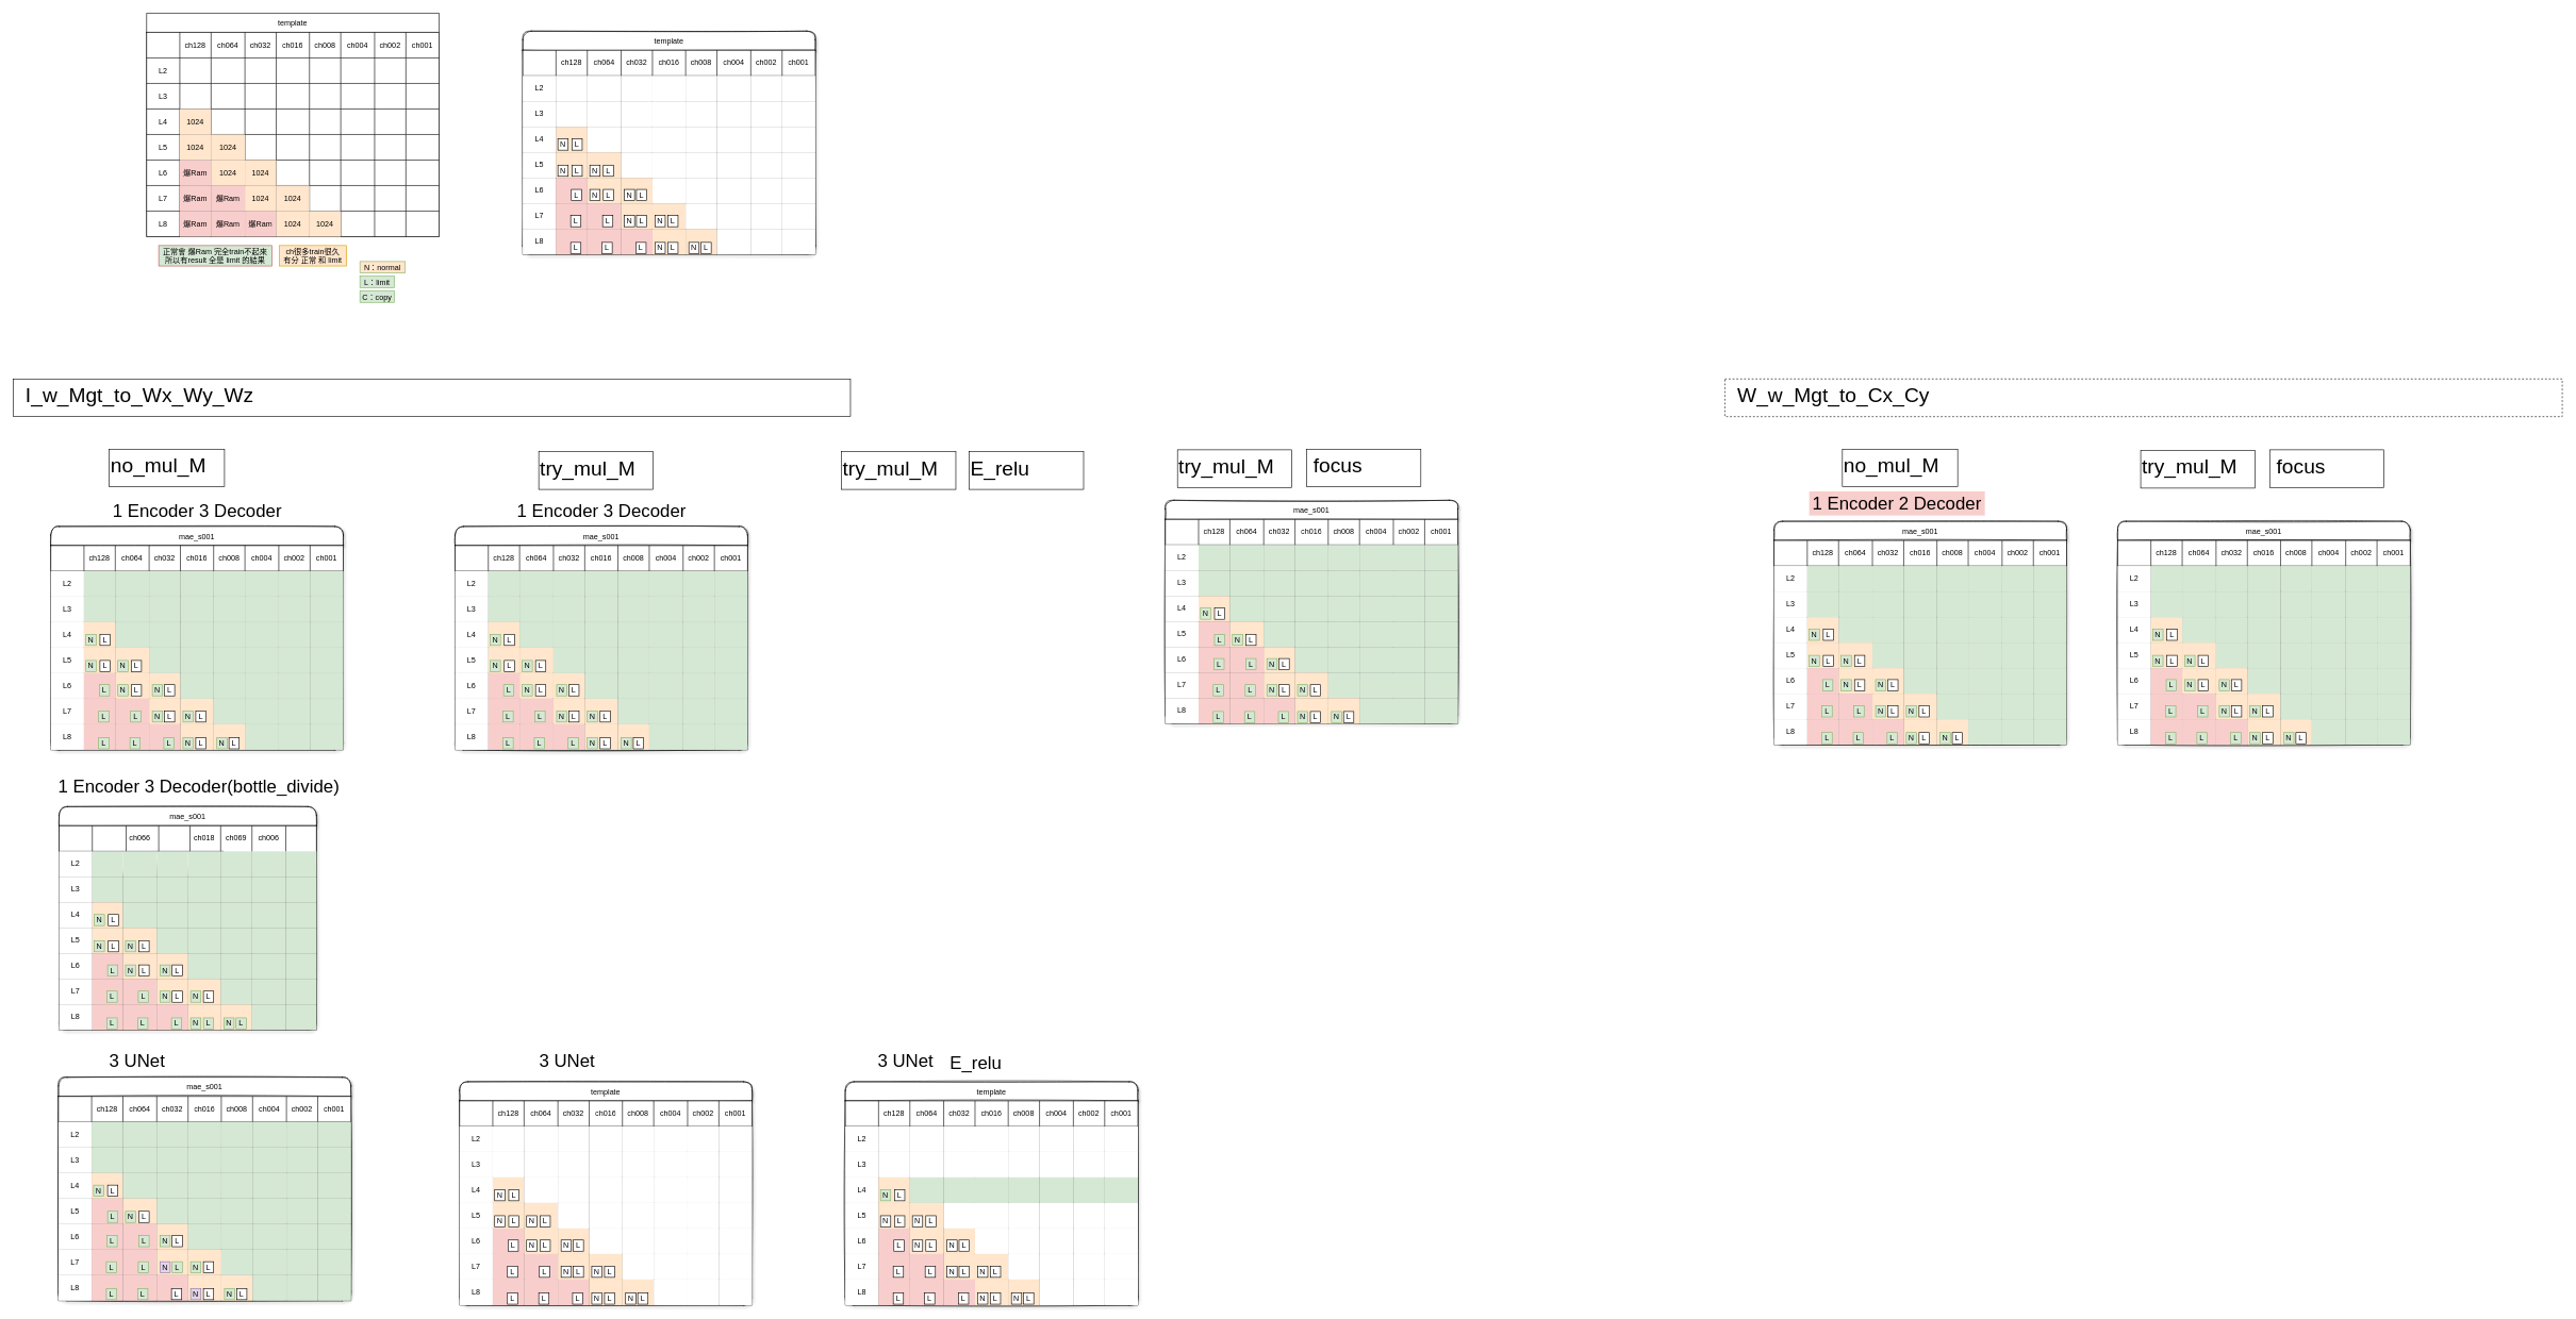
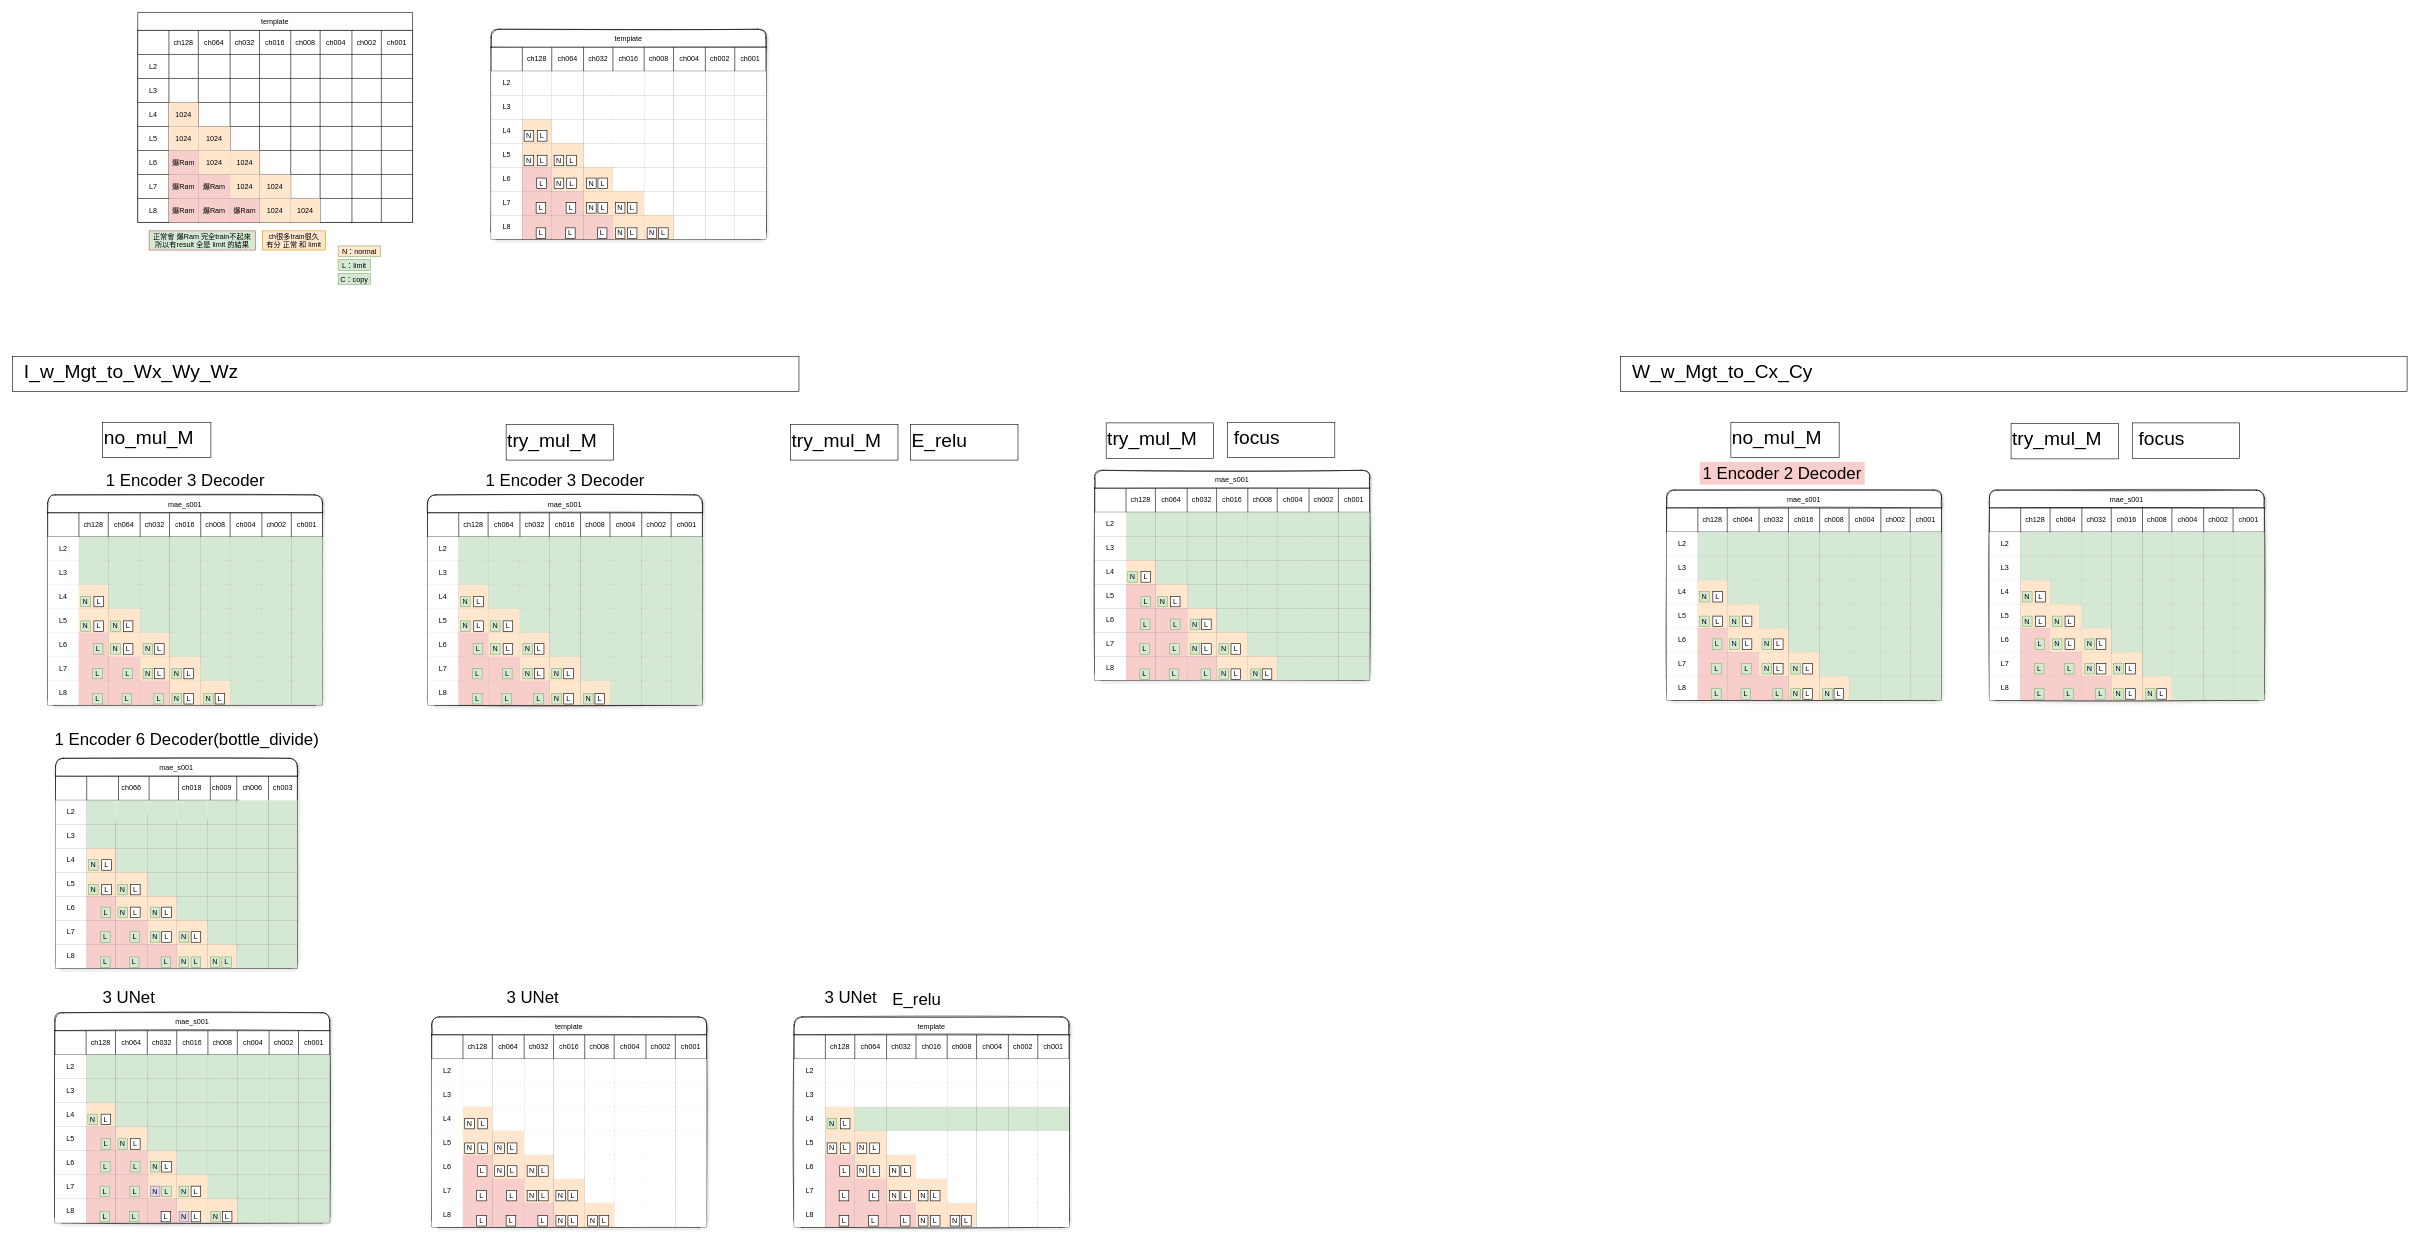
- <mxCell id="207" value="&lt;font style=&quot;font-size: 32px&quot;&gt;&amp;nbsp; W_w_Mgt_to_Cx_Cy&lt;/font&gt;" style="rounded=0;whiteSpace=wrap;html=1;shadow=0;glass=0;sketch=0;fontSize=20;fontColor=none;fillColor=none;verticalAlign=top;align=left;dashed=1;" vertex="1" parent="1"><mxGeometry x="2700" y="593" width="1311" height="59" as="geometry" /></mxCell>
+ <mxCell id="207" value="&lt;font style=&quot;font-size: 32px&quot;&gt;&amp;nbsp; W_w_Mgt_to_Cx_Cy&lt;/font&gt;" style="rounded=0;whiteSpace=wrap;html=1;shadow=0;glass=0;sketch=0;fontSize=20;fontColor=none;fillColor=none;verticalAlign=top;align=left;" vertex="1" parent="1"><mxGeometry x="2700" y="593" width="1311" height="59" as="geometry" /></mxCell>
- <mxCell id="206" value="1 Encoder 3 Decoder(bottle_divide)" style="rounded=0;whiteSpace=wrap;html=1;fontSize=28;strokeColor=none;" vertex="1" parent="1"><mxGeometry x="77" y="1213" width="468" height="38" as="geometry" /></mxCell>
+ <mxCell id="206" value="1 Encoder 6 Decoder(bottle_divide)" style="rounded=0;whiteSpace=wrap;html=1;fontSize=28;strokeColor=none;" vertex="1" parent="1"><mxGeometry x="77" y="1213" width="468" height="38" as="geometry" /></mxCell>
- <mxCell id="116" value="&lt;span&gt;ch069&lt;/span&gt;" style="shape=partialRectangle;html=1;whiteSpace=wrap;connectable=0;overflow=hidden;fillColor=none;top=0;left=0;bottom=0;right=0;pointerEvents=1;" vertex="1" parent="112"><mxGeometry x="253" width="49" height="40" as="geometry"><mxRectangle width="49" height="40" as="alternateBounds" /></mxGeometry></mxCell>
+ <mxCell id="116" value="&lt;span&gt;ch009&lt;/span&gt;" style="shape=partialRectangle;html=1;whiteSpace=wrap;connectable=0;overflow=hidden;fillColor=none;top=0;left=0;bottom=0;right=0;pointerEvents=1;" vertex="1" parent="112"><mxGeometry x="253" width="49" height="40" as="geometry"><mxRectangle width="49" height="40" as="alternateBounds" /></mxGeometry></mxCell>
+ <mxCell id="118" value="&lt;span&gt;ch003&lt;/span&gt;" style="shape=partialRectangle;html=1;whiteSpace=wrap;connectable=0;overflow=hidden;fillColor=none;top=0;left=0;bottom=0;right=0;pointerEvents=1;" vertex="1" parent="112"><mxGeometry x="355" width="48" height="40" as="geometry"><mxRectangle width="48" height="40" as="alternateBounds" /></mxGeometry></mxCell>
